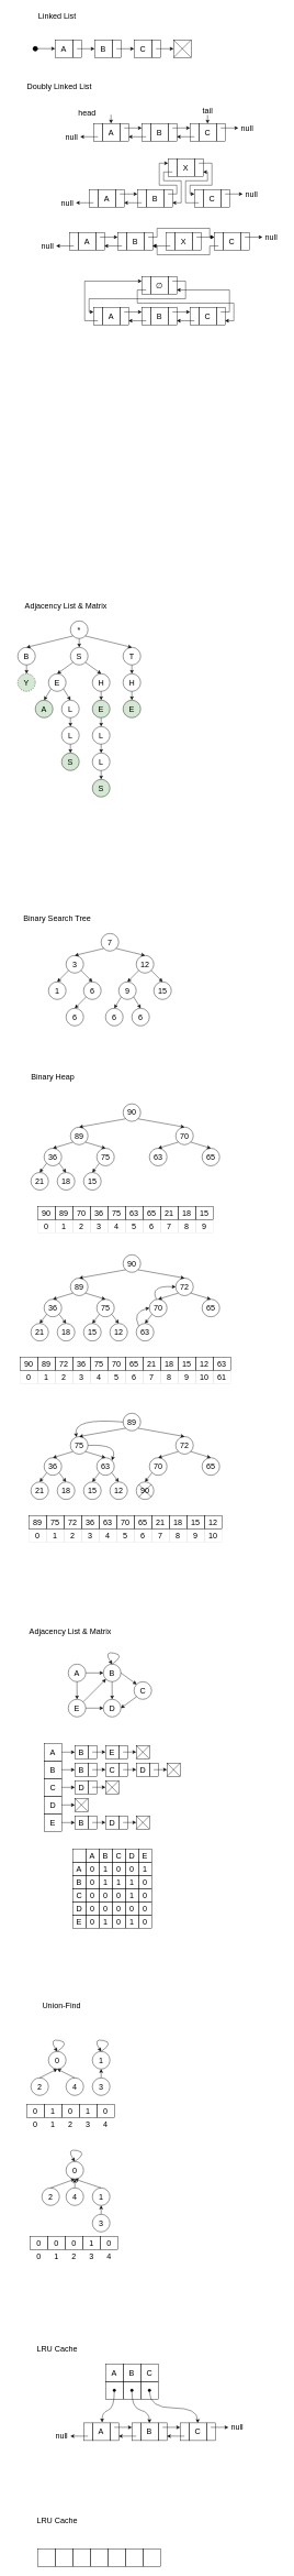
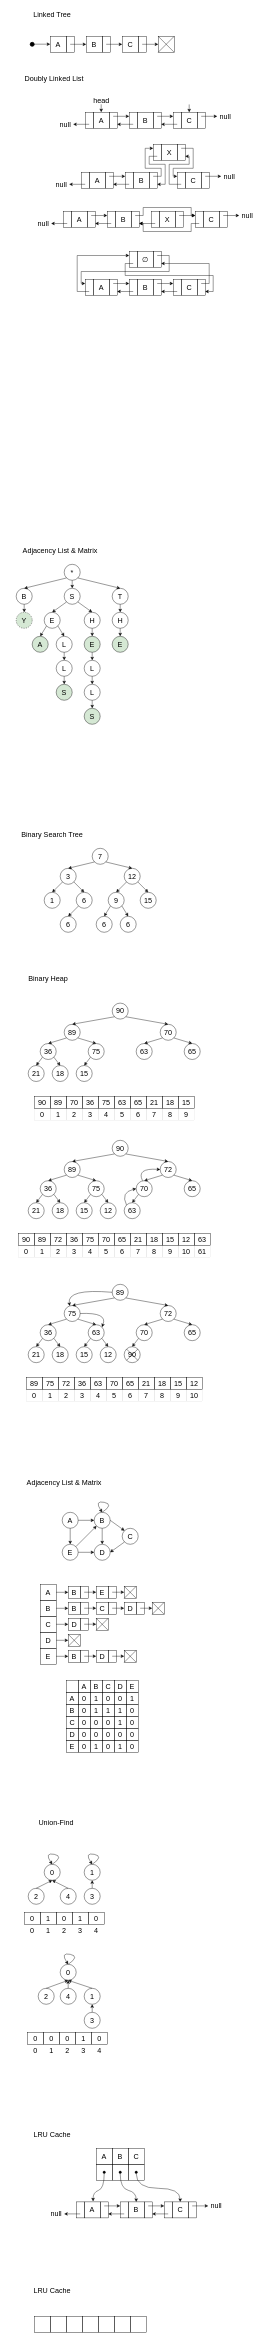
- <mxCell id="142" value="Linked List" style="text;html=1;strokeColor=none;fillColor=none;align=center;verticalAlign=middle;whiteSpace=wrap;rounded=0;fontSize=18;" parent="1" vertex="1"><mxGeometry x="45" y="20" width="170" height="30" as="geometry" /></mxCell>
+ <mxCell id="142" value="Linked Tree" style="text;html=1;strokeColor=none;fillColor=none;align=center;verticalAlign=middle;whiteSpace=wrap;rounded=0;fontSize=18;" parent="1" vertex="1"><mxGeometry x="45" y="20" width="170" height="30" as="geometry" /></mxCell>
- <mxCell id="243" value="tail" style="rounded=0;whiteSpace=wrap;html=1;fontSize=18;fillColor=none;strokeColor=none;" parent="222" vertex="1"><mxGeometry x="310" y="0.4" width="40" height="20" as="geometry" /></mxCell>
- <mxCell id="241" value="head" style="rounded=0;whiteSpace=wrap;html=1;fontSize=18;fillColor=none;strokeColor=none;" parent="222" vertex="1"><mxGeometry x="35" y="5" width="40" height="20" as="geometry" /></mxCell>
+ <mxCell id="241" value="head" style="rounded=0;whiteSpace=wrap;html=1;fontSize=18;fillColor=none;strokeColor=none;" parent="222" vertex="1"><mxGeometry x="90" width="40" height="20" as="geometry" /></mxCell>
